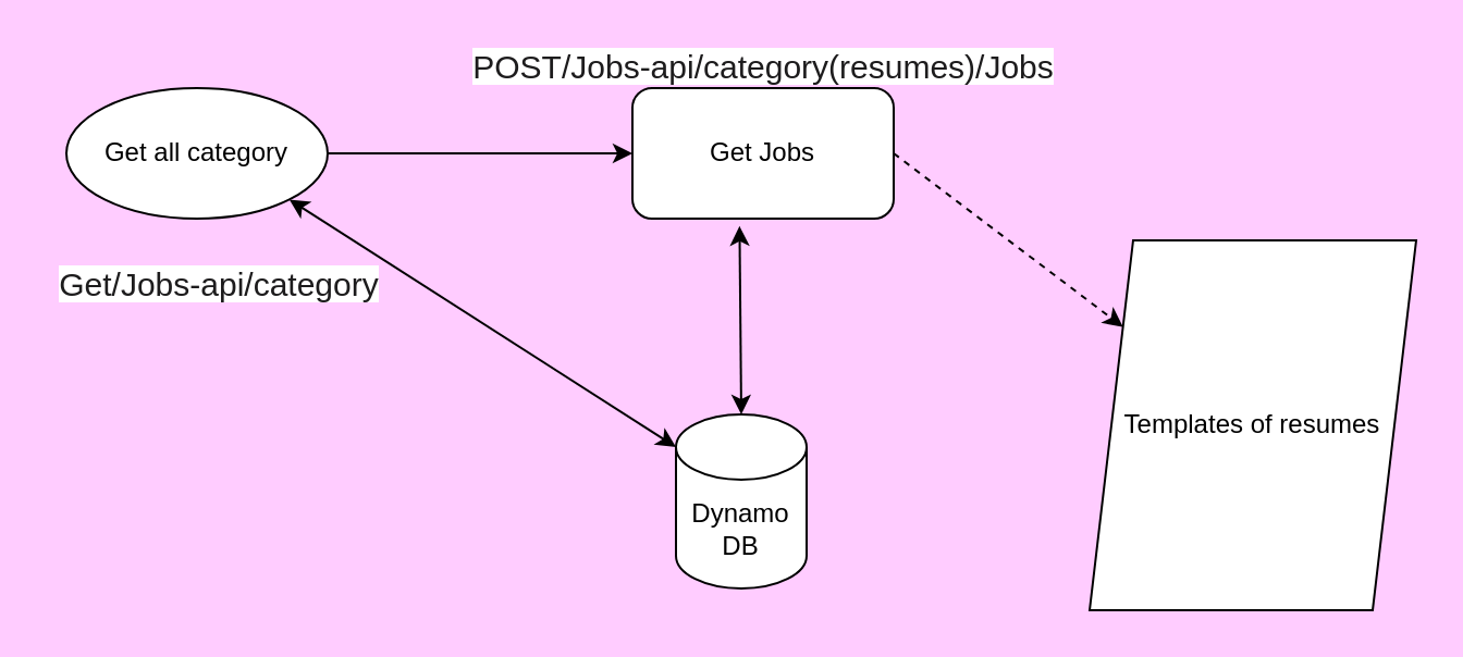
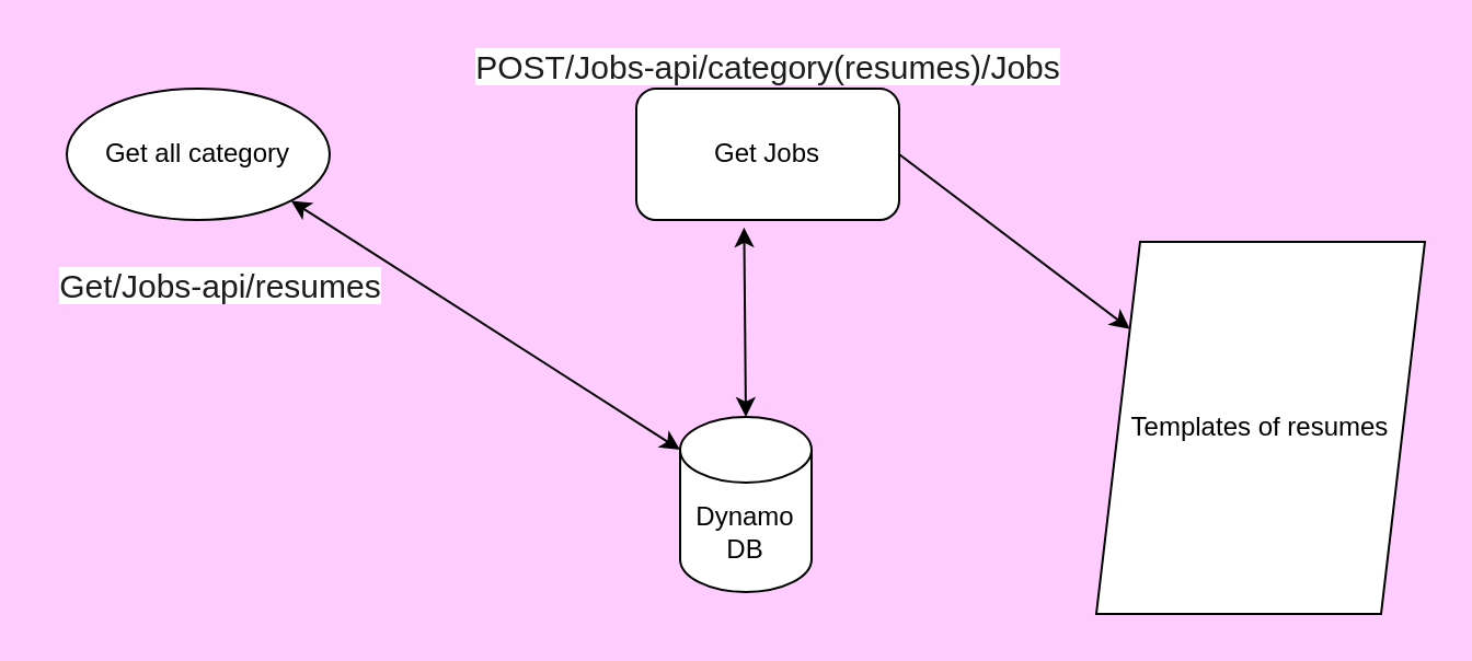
- <mxCell id="8" value="" style="endArrow=classic;html=1;exitX=1;exitY=0.5;exitDx=0;exitDy=0;entryX=0;entryY=0.5;entryDx=0;entryDy=0;" edge="1" parent="1" source="2" target="6"><mxGeometry width="50" height="50" relative="1" as="geometry"><mxPoint x="180" y="90" as="sourcePoint" /><mxPoint x="230" y="40" as="targetPoint" /></mxGeometry></mxCell>
- <mxCell id="11" value="" style="endArrow=classic;html=1;exitX=1;exitY=0.5;exitDx=0;exitDy=0;dashed=1;" edge="1" parent="1" source="6" target="10"><mxGeometry width="50" height="50" relative="1" as="geometry"><mxPoint x="410" y="320" as="sourcePoint" /><mxPoint x="460" y="270" as="targetPoint" /></mxGeometry></mxCell>
+ <mxCell id="11" value="" style="endArrow=classic;html=1;exitX=1;exitY=0.5;exitDx=0;exitDy=0;" edge="1" parent="1" source="6" target="10"><mxGeometry width="50" height="50" relative="1" as="geometry"><mxPoint x="410" y="320" as="sourcePoint" /><mxPoint x="460" y="270" as="targetPoint" /></mxGeometry></mxCell>
- <mxCell id="3" value="&lt;span style=&quot;color: rgb(29 , 28 , 29) ; font-family: , &amp;#34;applelogo&amp;#34; , sans-serif ; font-size: 15px ; text-align: left ; background-color: rgb(255 , 255 , 255)&quot;&gt;Get/Jobs-api/category&lt;br&gt;&lt;/span&gt;" style="text;html=1;align=center;verticalAlign=middle;resizable=0;points=[];autosize=1;strokeColor=none;" vertex="1" parent="1"><mxGeometry x="20" y="120" width="160" height="20" as="geometry" /></mxCell>
+ <mxCell id="3" value="&lt;span style=&quot;color: rgb(29 , 28 , 29) ; font-family: , &amp;#34;applelogo&amp;#34; , sans-serif ; font-size: 15px ; text-align: left ; background-color: rgb(255 , 255 , 255)&quot;&gt;Get/Jobs-api/resumes&lt;br&gt;&lt;/span&gt;" style="text;html=1;align=center;verticalAlign=middle;resizable=0;points=[];autosize=1;strokeColor=none;" vertex="1" parent="1"><mxGeometry x="20" y="120" width="160" height="20" as="geometry" /></mxCell>
